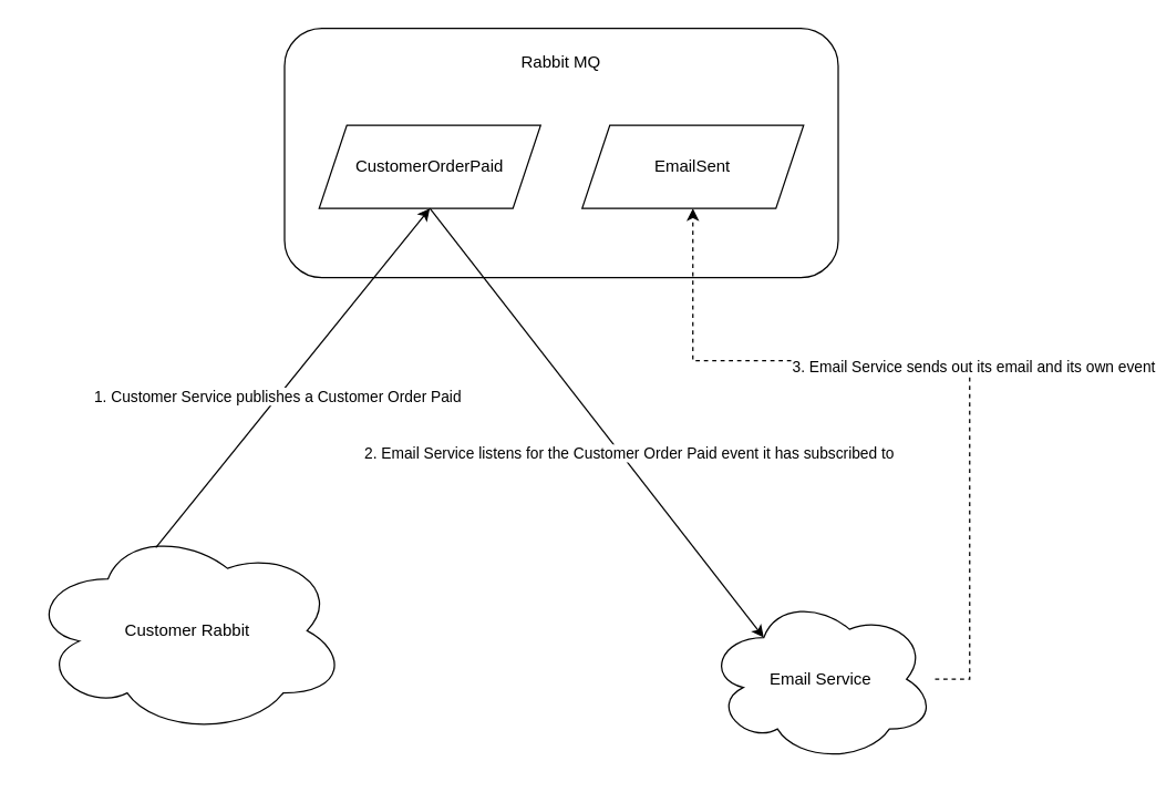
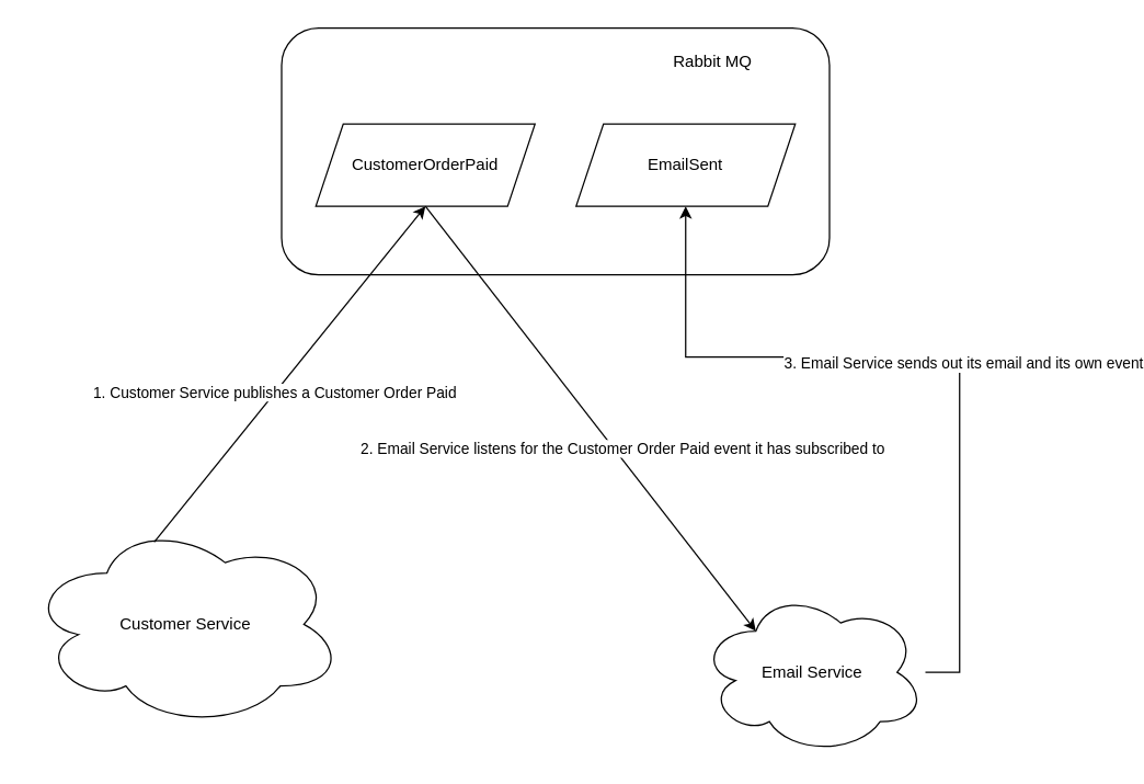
- <mxCell id="9" value="Rabbit MQ" style="text;html=1;strokeColor=none;fillColor=none;align=center;verticalAlign=middle;whiteSpace=wrap;rounded=0;" vertex="1" parent="1"><mxGeometry x="375" y="30" width="60" height="30" as="geometry" /></mxCell>
+ <mxCell id="9" value="Rabbit MQ" style="text;html=1;strokeColor=none;fillColor=none;align=center;verticalAlign=middle;whiteSpace=wrap;rounded=0;" vertex="1" parent="1"><mxGeometry x="490" y="30" width="60" height="30" as="geometry" /></mxCell>
- <mxCell id="4" style="edgeStyle=orthogonalEdgeStyle;rounded=0;orthogonalLoop=1;jettySize=auto;html=1;dashed=1;" edge="1" parent="1" source="6" target="8"><mxGeometry relative="1" as="geometry"><Array as="points"><mxPoint x="700" y="260" /><mxPoint x="500" y="260" /></Array></mxGeometry></mxCell>
+ <mxCell id="4" style="edgeStyle=orthogonalEdgeStyle;rounded=0;orthogonalLoop=1;jettySize=auto;html=1;" edge="1" parent="1" source="6" target="8"><mxGeometry relative="1" as="geometry"><Array as="points"><mxPoint x="700" y="260" /><mxPoint x="500" y="260" /></Array></mxGeometry></mxCell>
- <mxCell id="3" value="Customer Rabbit" style="ellipse;shape=cloud;whiteSpace=wrap;html=1;" vertex="1" parent="1"><mxGeometry x="20" y="380" width="230" height="150" as="geometry" /></mxCell>
+ <mxCell id="3" value="Customer Service" style="ellipse;shape=cloud;whiteSpace=wrap;html=1;" vertex="1" parent="1"><mxGeometry x="20" y="380" width="230" height="150" as="geometry" /></mxCell>
